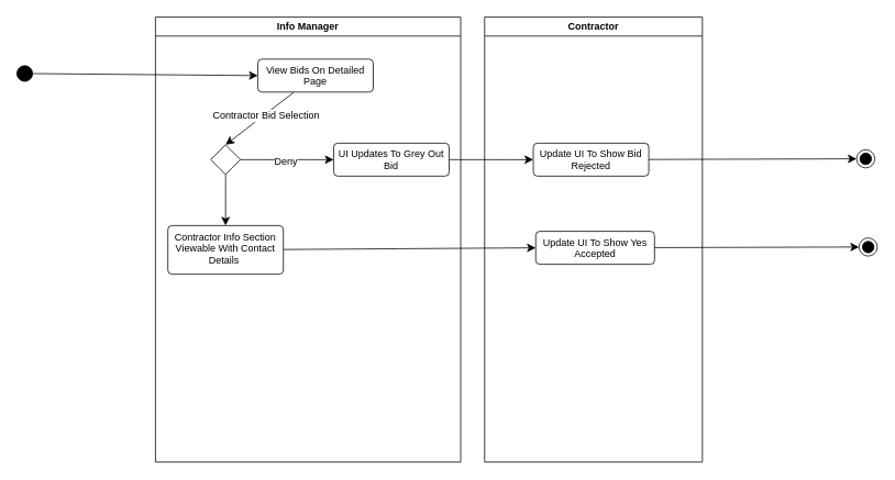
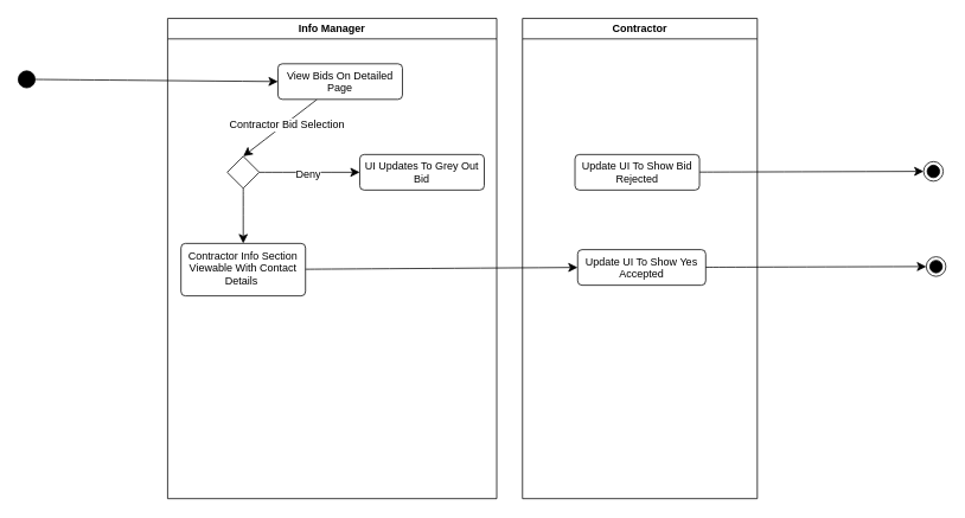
- <mxCell id="26" style="edgeStyle=none;curved=1;rounded=0;orthogonalLoop=1;jettySize=auto;html=1;entryX=0;entryY=0.5;entryDx=0;entryDy=0;fontSize=12;startSize=8;endSize=8;" edge="1" parent="1" source="14" target="19"><mxGeometry relative="1" as="geometry" /></mxCell>
